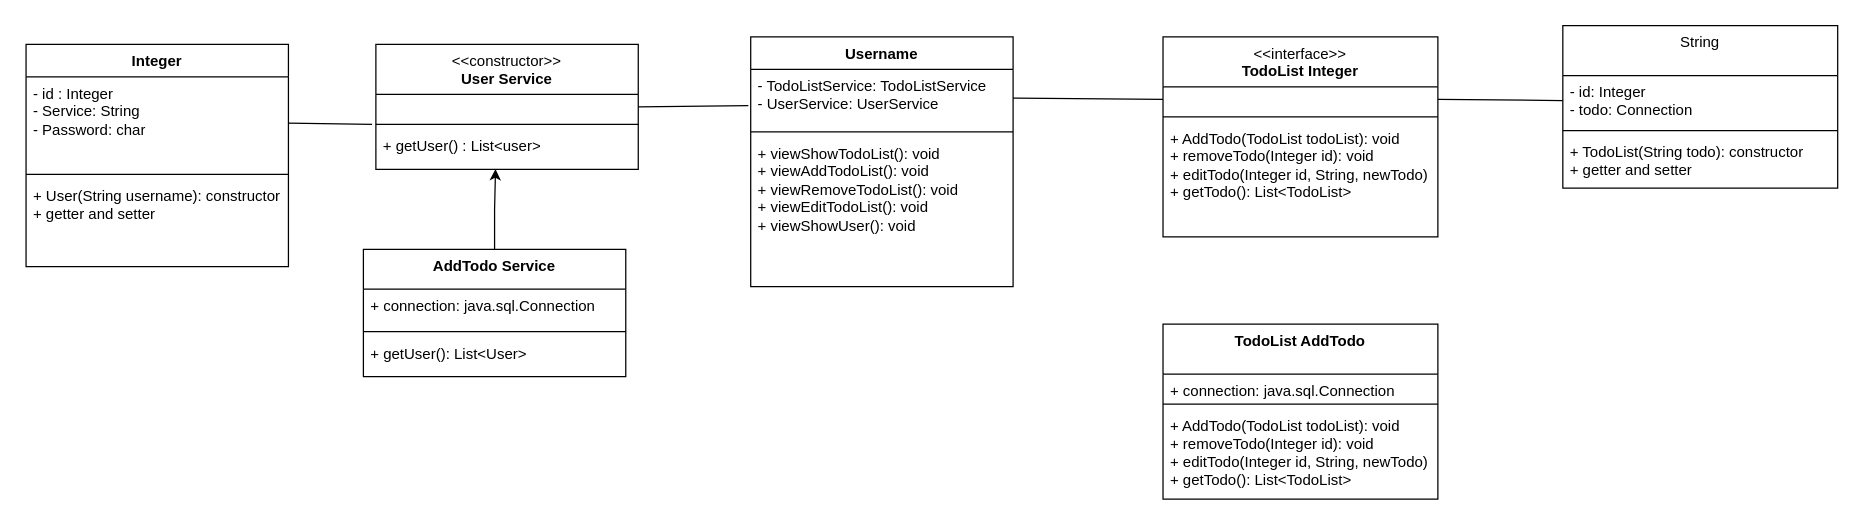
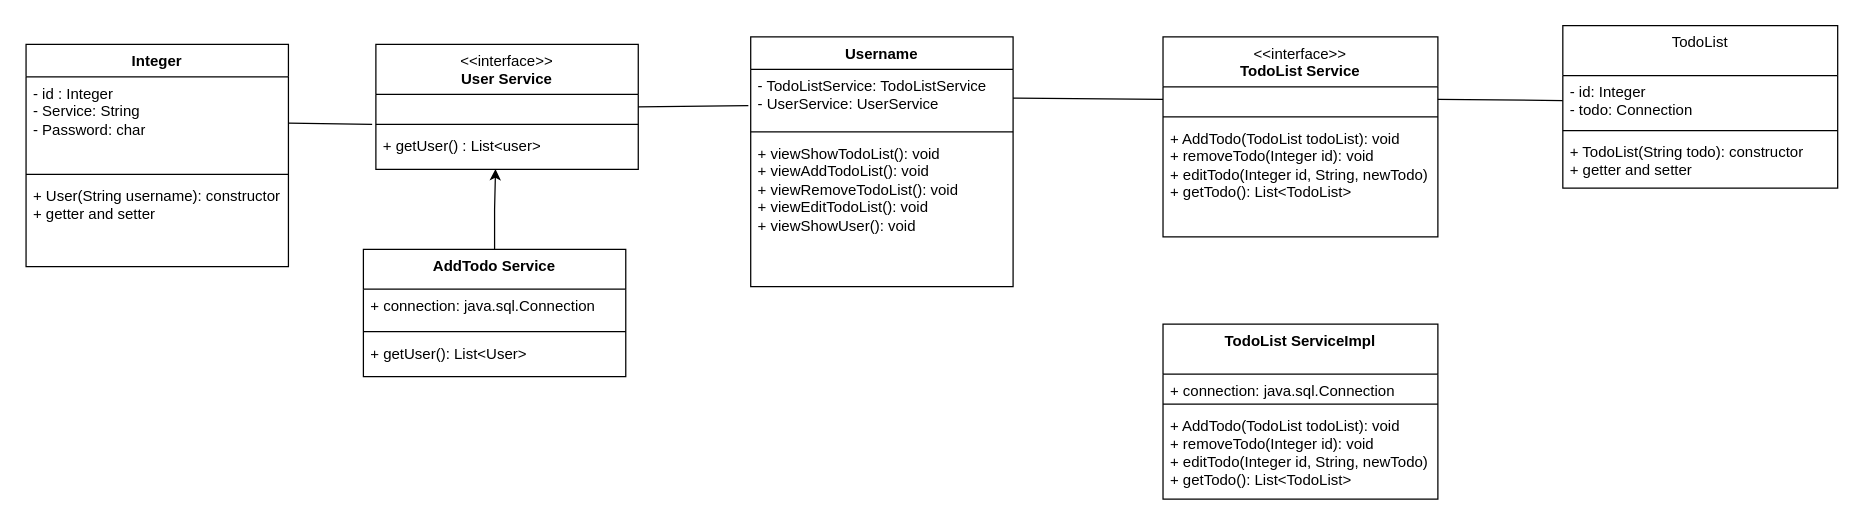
- <mxCell id="26" value="&lt;div&gt;&lt;span style=&quot;font-weight: 400;&quot;&gt;String&lt;/span&gt;&lt;/div&gt;" style="swimlane;fontStyle=1;align=center;verticalAlign=top;childLayout=stackLayout;horizontal=1;startSize=40;horizontalStack=0;resizeParent=1;resizeParentMax=0;resizeLast=0;collapsible=1;marginBottom=0;whiteSpace=wrap;html=1;" vertex="1" parent="1"><mxGeometry x="1250" y="20" width="220" height="130" as="geometry" /></mxCell>
+ <mxCell id="26" value="&lt;div&gt;&lt;span style=&quot;font-weight: 400;&quot;&gt;TodoList&lt;/span&gt;&lt;/div&gt;" style="swimlane;fontStyle=1;align=center;verticalAlign=top;childLayout=stackLayout;horizontal=1;startSize=40;horizontalStack=0;resizeParent=1;resizeParentMax=0;resizeLast=0;collapsible=1;marginBottom=0;whiteSpace=wrap;html=1;" vertex="1" parent="1"><mxGeometry x="1250" y="20" width="220" height="130" as="geometry" /></mxCell>
- <mxCell id="18" value="&lt;div&gt;&lt;span style=&quot;font-weight: normal;&quot;&gt;&amp;lt;&amp;lt;interface&amp;gt;&amp;gt;&lt;/span&gt;&lt;/div&gt;&lt;div&gt;TodoList Integer&lt;/div&gt;" style="swimlane;fontStyle=1;align=center;verticalAlign=top;childLayout=stackLayout;horizontal=1;startSize=40;horizontalStack=0;resizeParent=1;resizeParentMax=0;resizeLast=0;collapsible=1;marginBottom=0;whiteSpace=wrap;html=1;" vertex="1" parent="1"><mxGeometry x="930" y="29" width="220" height="160" as="geometry" /></mxCell>
+ <mxCell id="18" value="&lt;div&gt;&lt;span style=&quot;font-weight: normal;&quot;&gt;&amp;lt;&amp;lt;interface&amp;gt;&amp;gt;&lt;/span&gt;&lt;/div&gt;&lt;div&gt;TodoList Service&lt;/div&gt;" style="swimlane;fontStyle=1;align=center;verticalAlign=top;childLayout=stackLayout;horizontal=1;startSize=40;horizontalStack=0;resizeParent=1;resizeParentMax=0;resizeLast=0;collapsible=1;marginBottom=0;whiteSpace=wrap;html=1;" vertex="1" parent="1"><mxGeometry x="930" y="29" width="220" height="160" as="geometry" /></mxCell>
- <mxCell id="6" value="&lt;div&gt;&lt;span style=&quot;font-weight: normal;&quot;&gt;&amp;lt;&amp;lt;constructor&amp;gt;&amp;gt;&lt;/span&gt;&lt;/div&gt;User Service" style="swimlane;fontStyle=1;align=center;verticalAlign=top;childLayout=stackLayout;horizontal=1;startSize=40;horizontalStack=0;resizeParent=1;resizeParentMax=0;resizeLast=0;collapsible=1;marginBottom=0;whiteSpace=wrap;html=1;" vertex="1" parent="1"><mxGeometry x="300" y="35" width="210" height="100" as="geometry" /></mxCell>
+ <mxCell id="6" value="&lt;div&gt;&lt;span style=&quot;font-weight: normal;&quot;&gt;&amp;lt;&amp;lt;interface&amp;gt;&amp;gt;&lt;/span&gt;&lt;/div&gt;User Service" style="swimlane;fontStyle=1;align=center;verticalAlign=top;childLayout=stackLayout;horizontal=1;startSize=40;horizontalStack=0;resizeParent=1;resizeParentMax=0;resizeLast=0;collapsible=1;marginBottom=0;whiteSpace=wrap;html=1;" vertex="1" parent="1"><mxGeometry x="300" y="35" width="210" height="100" as="geometry" /></mxCell>
- <mxCell id="22" value="&lt;div&gt;TodoList AddTodo&lt;/div&gt;" style="swimlane;fontStyle=1;align=center;verticalAlign=top;childLayout=stackLayout;horizontal=1;startSize=40;horizontalStack=0;resizeParent=1;resizeParentMax=0;resizeLast=0;collapsible=1;marginBottom=0;whiteSpace=wrap;html=1;" vertex="1" parent="1"><mxGeometry x="930" y="259" width="220" height="140" as="geometry" /></mxCell>
+ <mxCell id="22" value="&lt;div&gt;TodoList ServiceImpl&lt;/div&gt;" style="swimlane;fontStyle=1;align=center;verticalAlign=top;childLayout=stackLayout;horizontal=1;startSize=40;horizontalStack=0;resizeParent=1;resizeParentMax=0;resizeLast=0;collapsible=1;marginBottom=0;whiteSpace=wrap;html=1;" vertex="1" parent="1"><mxGeometry x="930" y="259" width="220" height="140" as="geometry" /></mxCell>
